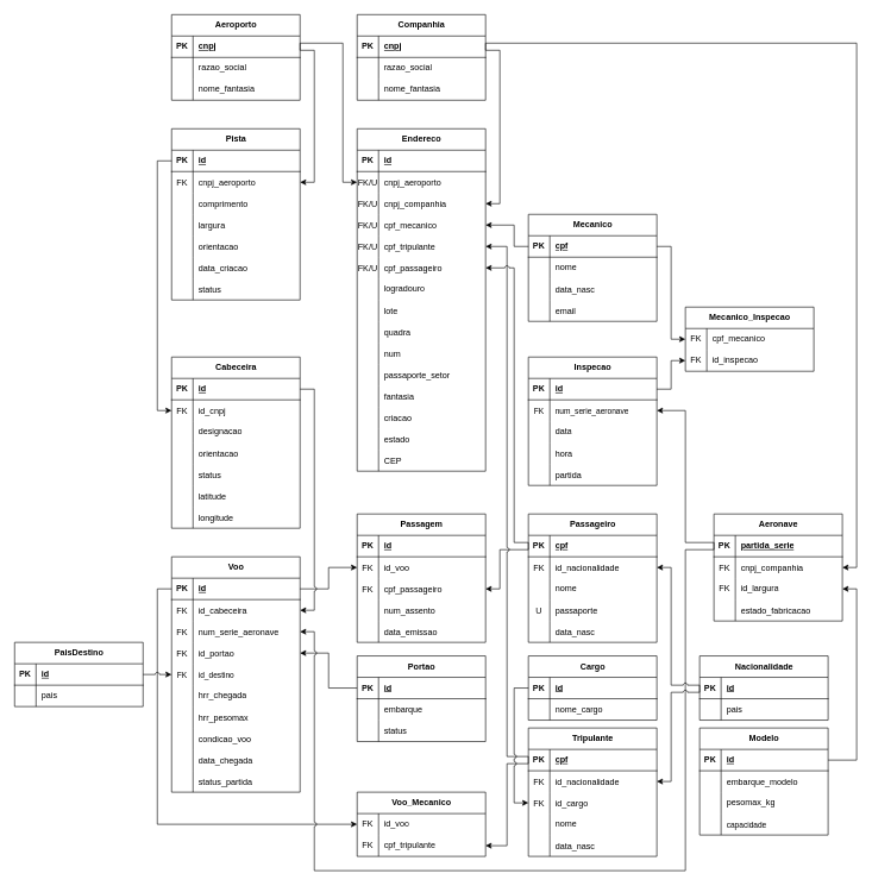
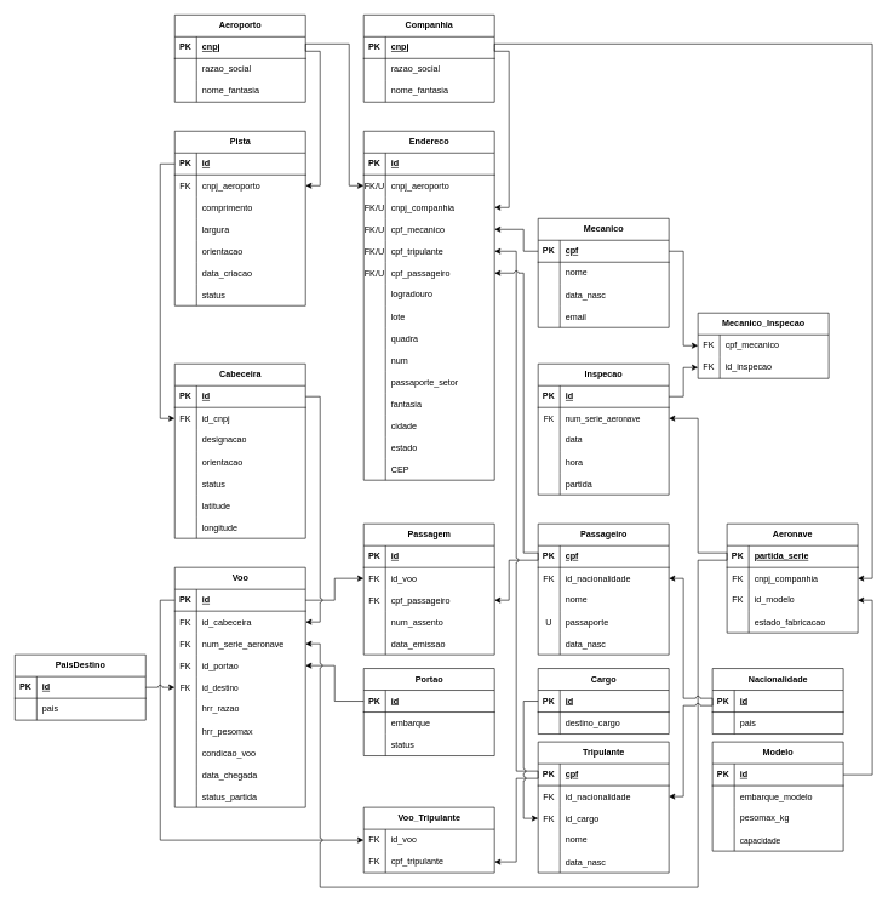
- <mxCell id="244" value="criacao" style="shape=partialRectangle;connectable=0;fillColor=none;top=0;left=0;bottom=0;right=0;align=left;spacingLeft=6;overflow=hidden;" parent="242" vertex="1"><mxGeometry x="30.0" width="150.0" height="30" as="geometry"><mxRectangle width="150.0" height="30" as="alternateBounds" /></mxGeometry></mxCell>
+ <mxCell id="244" value="cidade" style="shape=partialRectangle;connectable=0;fillColor=none;top=0;left=0;bottom=0;right=0;align=left;spacingLeft=6;overflow=hidden;" parent="242" vertex="1"><mxGeometry x="30.0" width="150.0" height="30" as="geometry"><mxRectangle width="150.0" height="30" as="alternateBounds" /></mxGeometry></mxCell>
- <mxCell id="107" value="id_largura" style="shape=partialRectangle;connectable=0;fillColor=none;top=0;left=0;bottom=0;right=0;align=left;spacingLeft=6;overflow=hidden;whiteSpace=wrap;html=1;" parent="105" vertex="1"><mxGeometry x="30.0" width="150.0" height="30" as="geometry"><mxRectangle width="150.0" height="30" as="alternateBounds" /></mxGeometry></mxCell>
+ <mxCell id="107" value="id_modelo" style="shape=partialRectangle;connectable=0;fillColor=none;top=0;left=0;bottom=0;right=0;align=left;spacingLeft=6;overflow=hidden;whiteSpace=wrap;html=1;" parent="105" vertex="1"><mxGeometry x="30.0" width="150.0" height="30" as="geometry"><mxRectangle width="150.0" height="30" as="alternateBounds" /></mxGeometry></mxCell>
- <mxCell id="85" value="hrr_chegada" style="shape=partialRectangle;connectable=0;fillColor=none;top=0;left=0;bottom=0;right=0;align=left;spacingLeft=6;overflow=hidden;whiteSpace=wrap;html=1;" parent="83" vertex="1"><mxGeometry x="30.0" width="150.0" height="30" as="geometry"><mxRectangle width="150.0" height="30" as="alternateBounds" /></mxGeometry></mxCell>
+ <mxCell id="85" value="hrr_razao" style="shape=partialRectangle;connectable=0;fillColor=none;top=0;left=0;bottom=0;right=0;align=left;spacingLeft=6;overflow=hidden;whiteSpace=wrap;html=1;" parent="83" vertex="1"><mxGeometry x="30.0" width="150.0" height="30" as="geometry"><mxRectangle width="150.0" height="30" as="alternateBounds" /></mxGeometry></mxCell>
- <mxCell id="296" value="nome_cargo" style="shape=partialRectangle;connectable=0;fillColor=none;top=0;left=0;bottom=0;right=0;align=left;spacingLeft=6;overflow=hidden;" parent="294" vertex="1"><mxGeometry x="30.0" width="150.0" height="30" as="geometry"><mxRectangle width="150.0" height="30" as="alternateBounds" /></mxGeometry></mxCell>
+ <mxCell id="296" value="destino_cargo" style="shape=partialRectangle;connectable=0;fillColor=none;top=0;left=0;bottom=0;right=0;align=left;spacingLeft=6;overflow=hidden;" parent="294" vertex="1"><mxGeometry x="30.0" width="150.0" height="30" as="geometry"><mxRectangle width="150.0" height="30" as="alternateBounds" /></mxGeometry></mxCell>
- <mxCell id="251" value="Voo_Mecanico" style="shape=table;startSize=30;container=1;collapsible=1;childLayout=tableLayout;fixedRows=1;rowLines=0;fontStyle=1;align=center;resizeLast=1;html=1;" parent="1" vertex="1"><mxGeometry x="500" y="1110" width="180" height="90" as="geometry" /></mxCell>
+ <mxCell id="251" value="Voo_Tripulante" style="shape=table;startSize=30;container=1;collapsible=1;childLayout=tableLayout;fixedRows=1;rowLines=0;fontStyle=1;align=center;resizeLast=1;html=1;" parent="1" vertex="1"><mxGeometry x="500" y="1110" width="180" height="90" as="geometry" /></mxCell>
